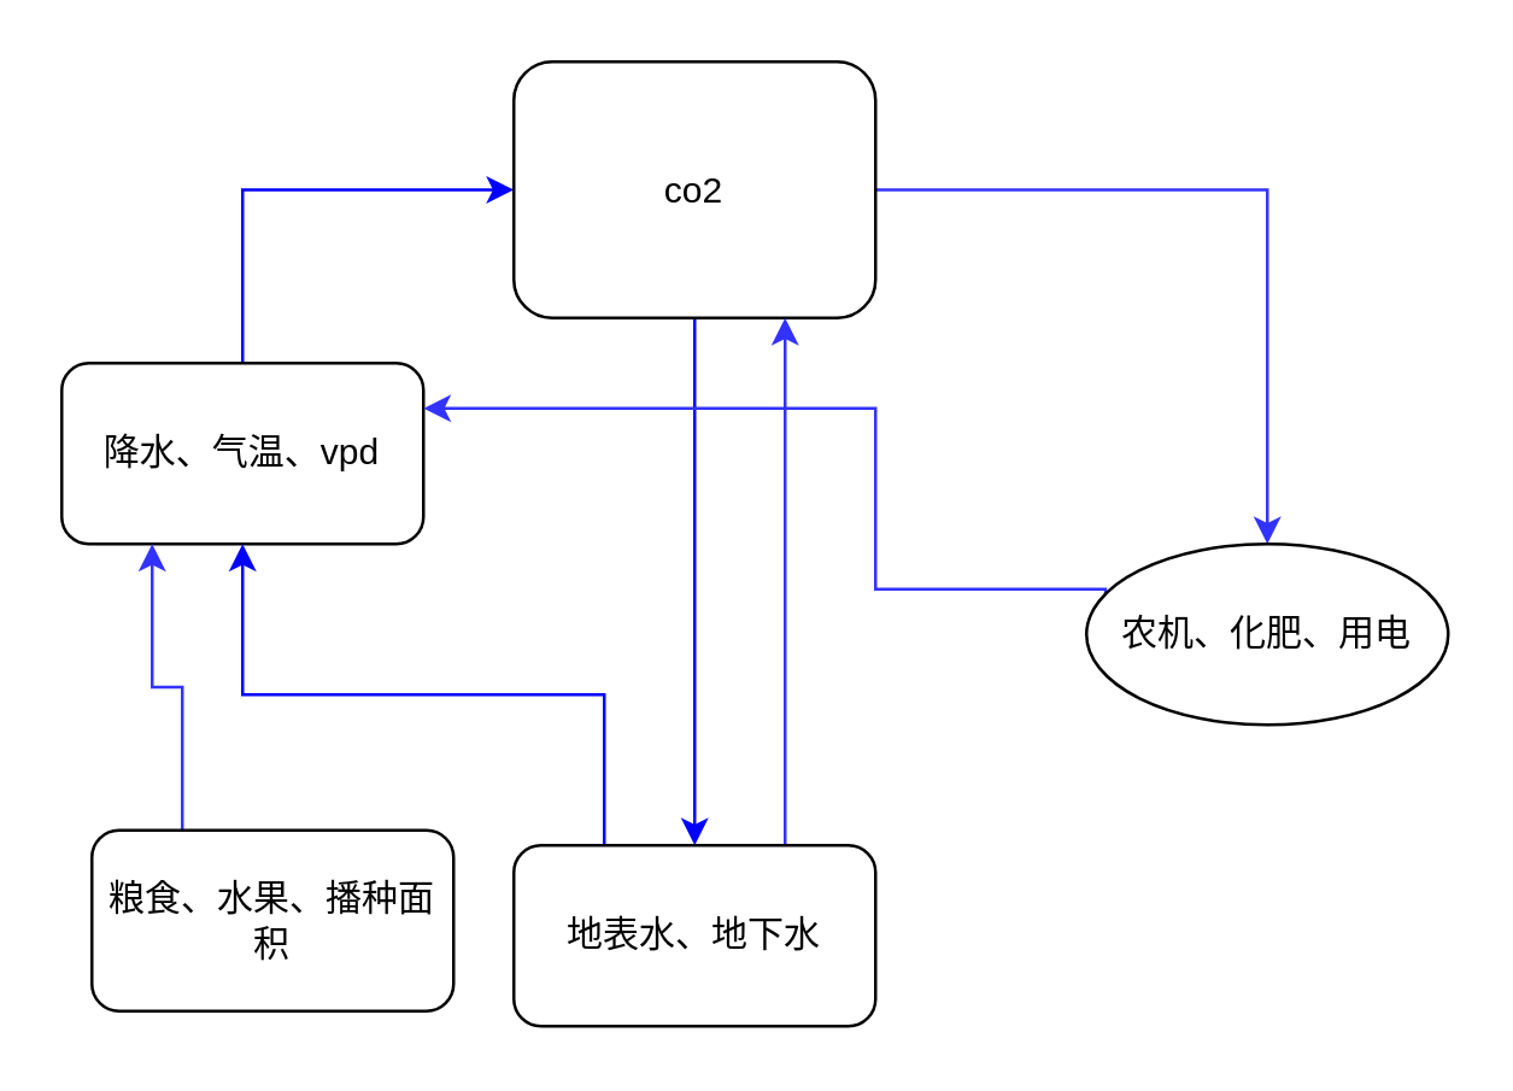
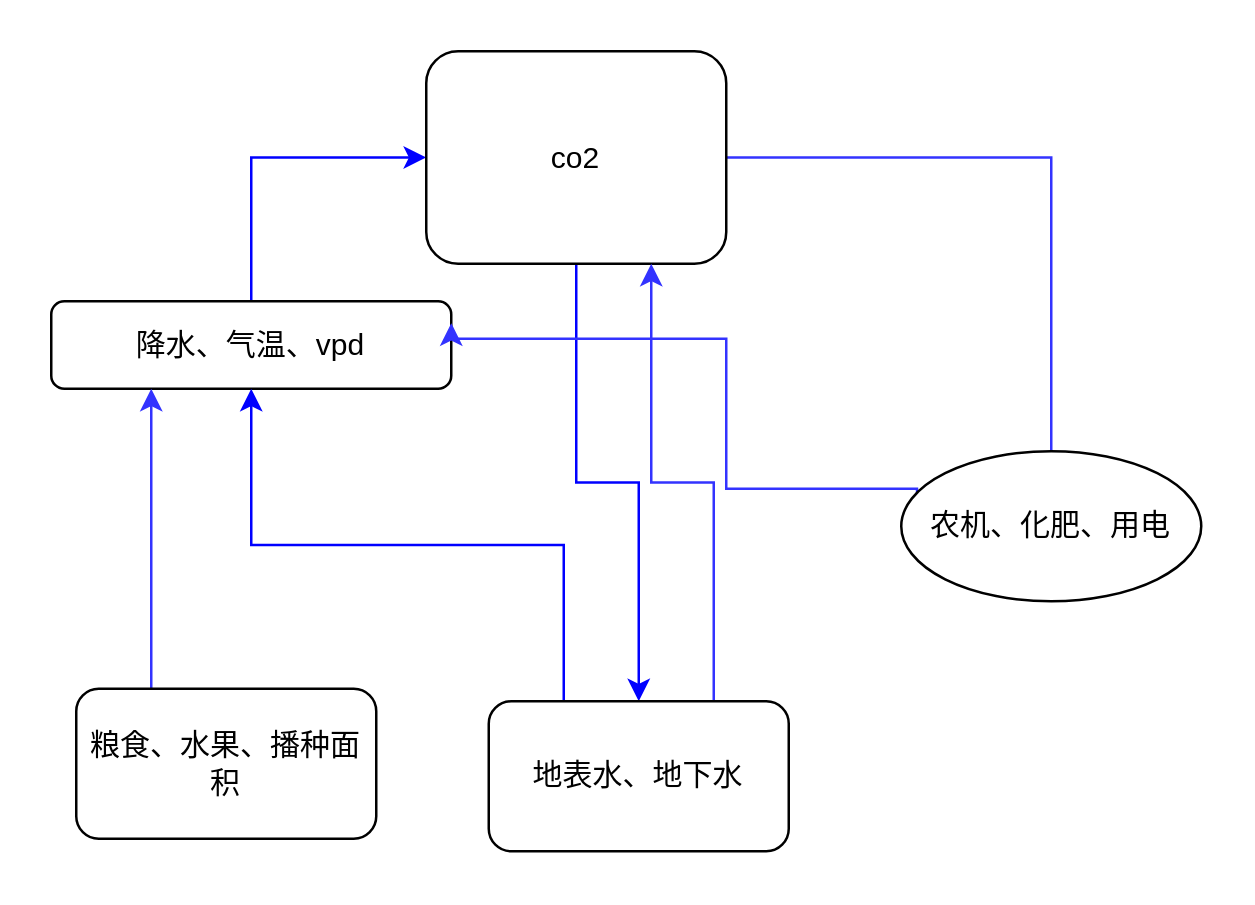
- <mxCell id="3" value="降水、气温、vpd" style="rounded=1;whiteSpace=wrap;html=1;" vertex="1" parent="1"><mxGeometry x="20" y="120" width="120" height="60" as="geometry" /></mxCell>
+ <mxCell id="3" value="降水、气温、vpd" style="rounded=1;whiteSpace=wrap;html=1;" vertex="1" parent="1"><mxGeometry x="20" y="120" width="160" height="35" as="geometry" /></mxCell>
- <mxCell id="4" style="edgeStyle=orthogonalEdgeStyle;rounded=0;orthogonalLoop=1;jettySize=auto;html=1;exitX=1;exitY=0.5;exitDx=0;exitDy=0;entryX=0.5;entryY=0;entryDx=0;entryDy=0;strokeColor=#3333FF;" edge="1" parent="1" source="6" target="8"><mxGeometry relative="1" as="geometry" /></mxCell>
+ <mxCell id="4" style="edgeStyle=orthogonalEdgeStyle;rounded=0;orthogonalLoop=1;jettySize=auto;html=1;exitX=1;exitY=0.5;exitDx=0;exitDy=0;entryX=0.5;entryY=0;entryDx=0;entryDy=0;strokeColor=#3333FF;endArrow=none;" edge="1" parent="1" source="6" target="8"><mxGeometry relative="1" as="geometry" /></mxCell>
- <mxCell id="11" value="地表水、地下水" style="rounded=1;whiteSpace=wrap;html=1;" vertex="1" parent="1"><mxGeometry x="170" y="280" width="120" height="60" as="geometry" /></mxCell>
+ <mxCell id="11" value="地表水、地下水" style="rounded=1;whiteSpace=wrap;html=1;" vertex="1" parent="1"><mxGeometry x="195" y="280" width="120" height="60" as="geometry" /></mxCell>
